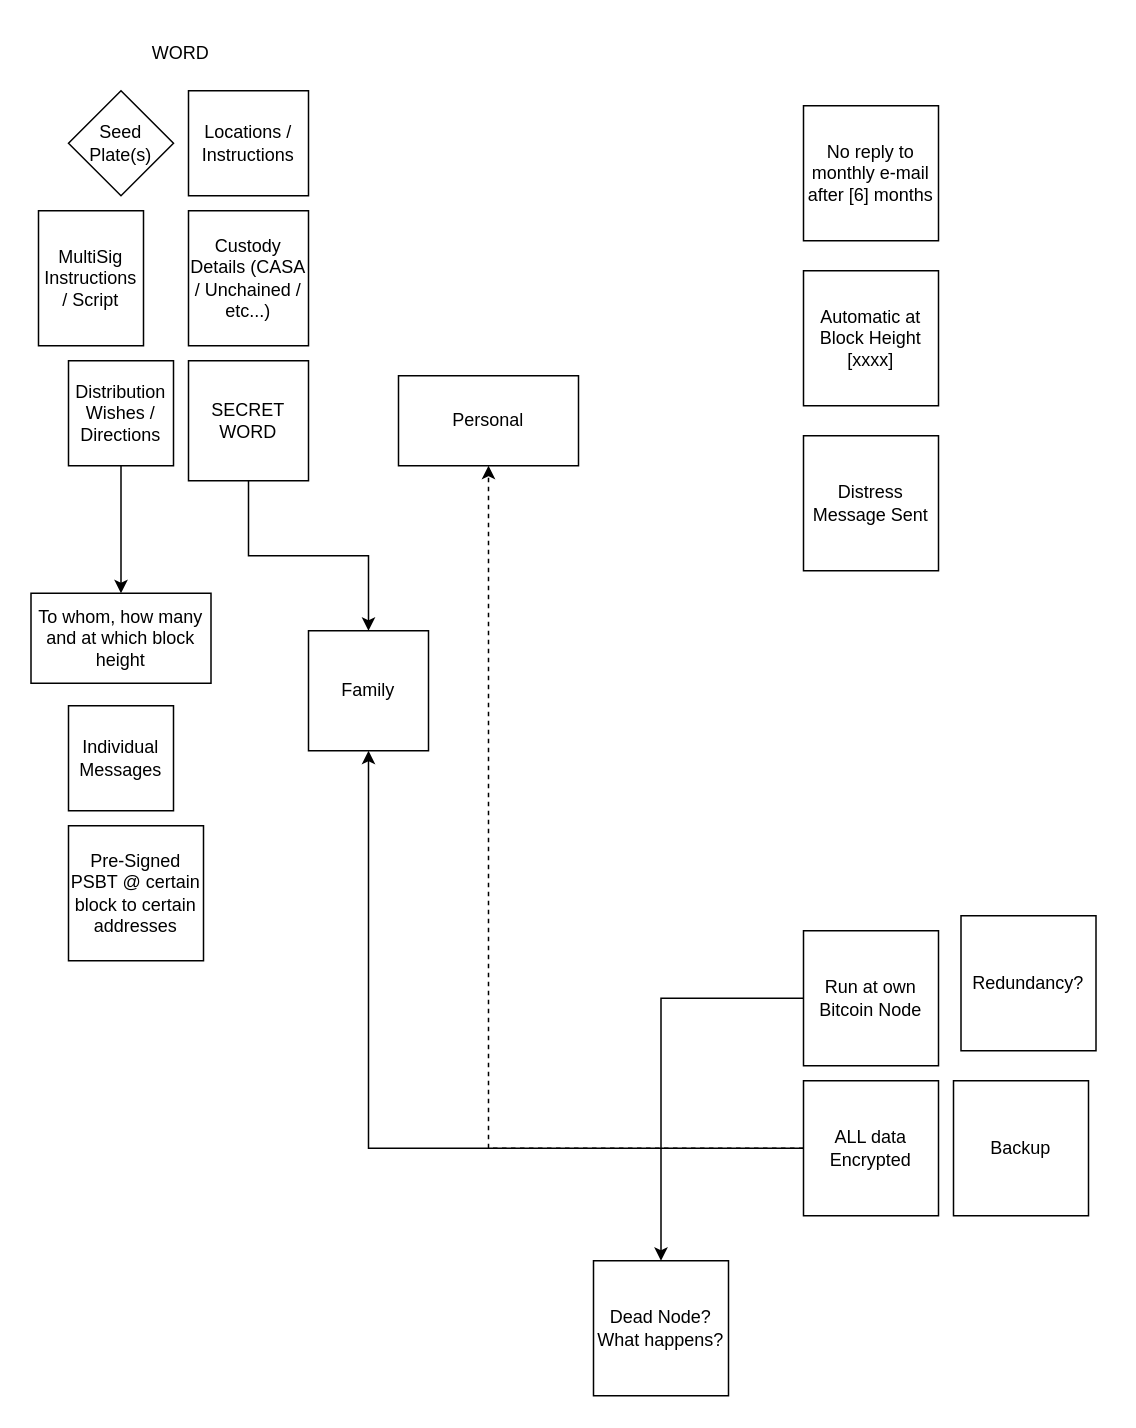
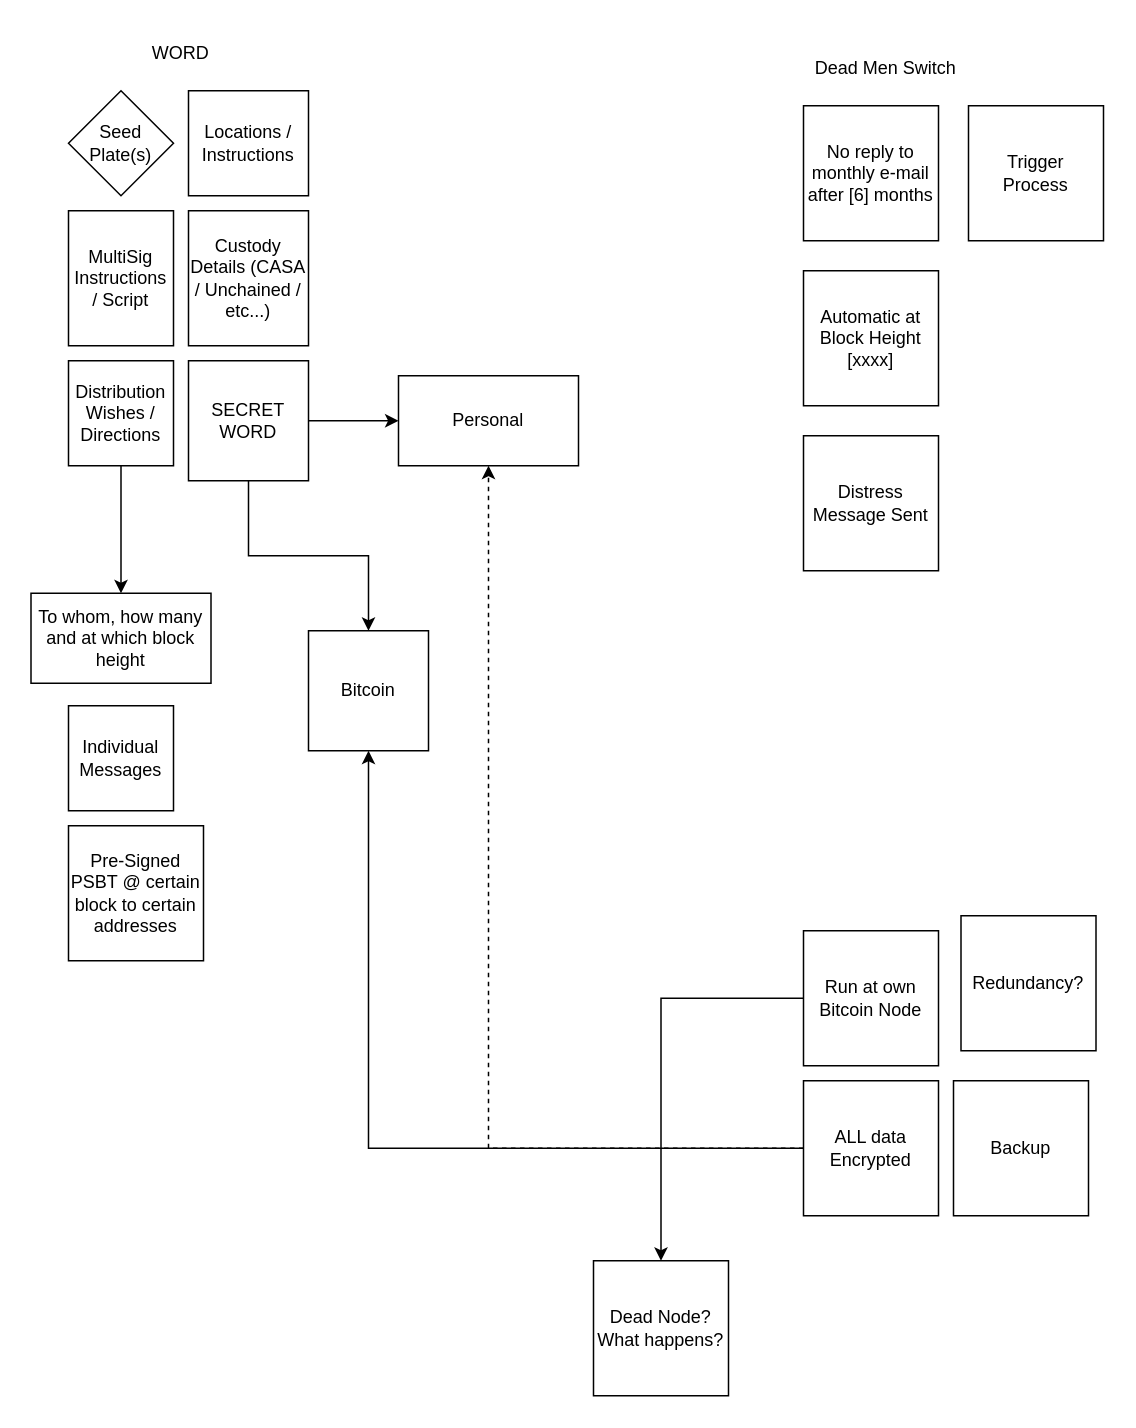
+ <mxCell id="16" value="Dead Men Switch" style="text;html=1;strokeColor=none;fillColor=none;align=center;verticalAlign=middle;whiteSpace=wrap;rounded=0;" vertex="1" parent="1"><mxGeometry x="515" y="30" width="150" height="30" as="geometry" /></mxCell>
+ <mxCell id="27" value="Trigger &lt;br&gt;Process" style="whiteSpace=wrap;html=1;aspect=fixed;" vertex="1" parent="1"><mxGeometry x="645" y="70" width="90" height="90" as="geometry" /></mxCell>
- <mxCell id="3" value="MultiSig &lt;br&gt;Instructions / Script" style="whiteSpace=wrap;html=1;" vertex="1" parent="1"><mxGeometry x="25" y="140" width="70" height="90" as="geometry" /></mxCell>
+ <mxCell id="3" value="MultiSig &lt;br&gt;Instructions / Script" style="whiteSpace=wrap;html=1;" vertex="1" parent="1"><mxGeometry x="45" y="140" width="70" height="90" as="geometry" /></mxCell>
+ <mxCell id="9" value="" style="edgeStyle=orthogonalEdgeStyle;rounded=0;orthogonalLoop=1;jettySize=auto;html=1;strokeColor=default;" edge="1" parent="1" source="11" target="13"><mxGeometry relative="1" as="geometry" /></mxCell>
- <mxCell id="14" value="Family" style="whiteSpace=wrap;html=1;aspect=fixed;" vertex="1" parent="1"><mxGeometry x="205" y="420" width="80" height="80" as="geometry" /></mxCell>
+ <mxCell id="14" value="Bitcoin" style="whiteSpace=wrap;html=1;aspect=fixed;" vertex="1" parent="1"><mxGeometry x="205" y="420" width="80" height="80" as="geometry" /></mxCell>
